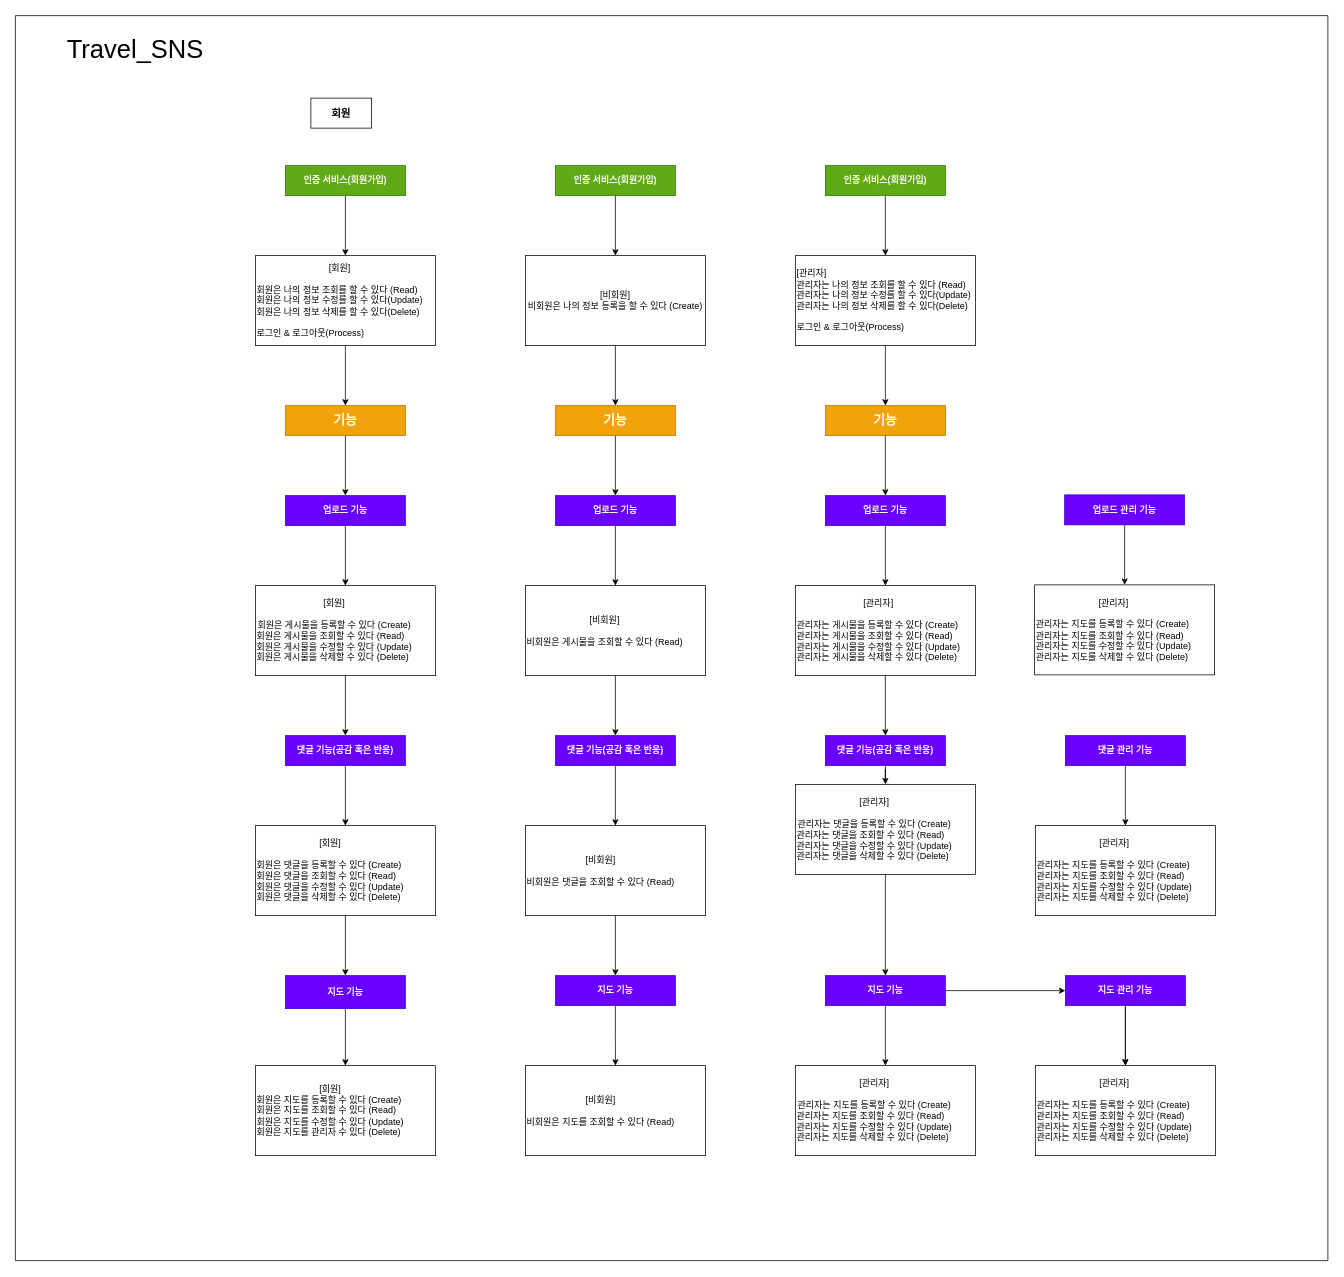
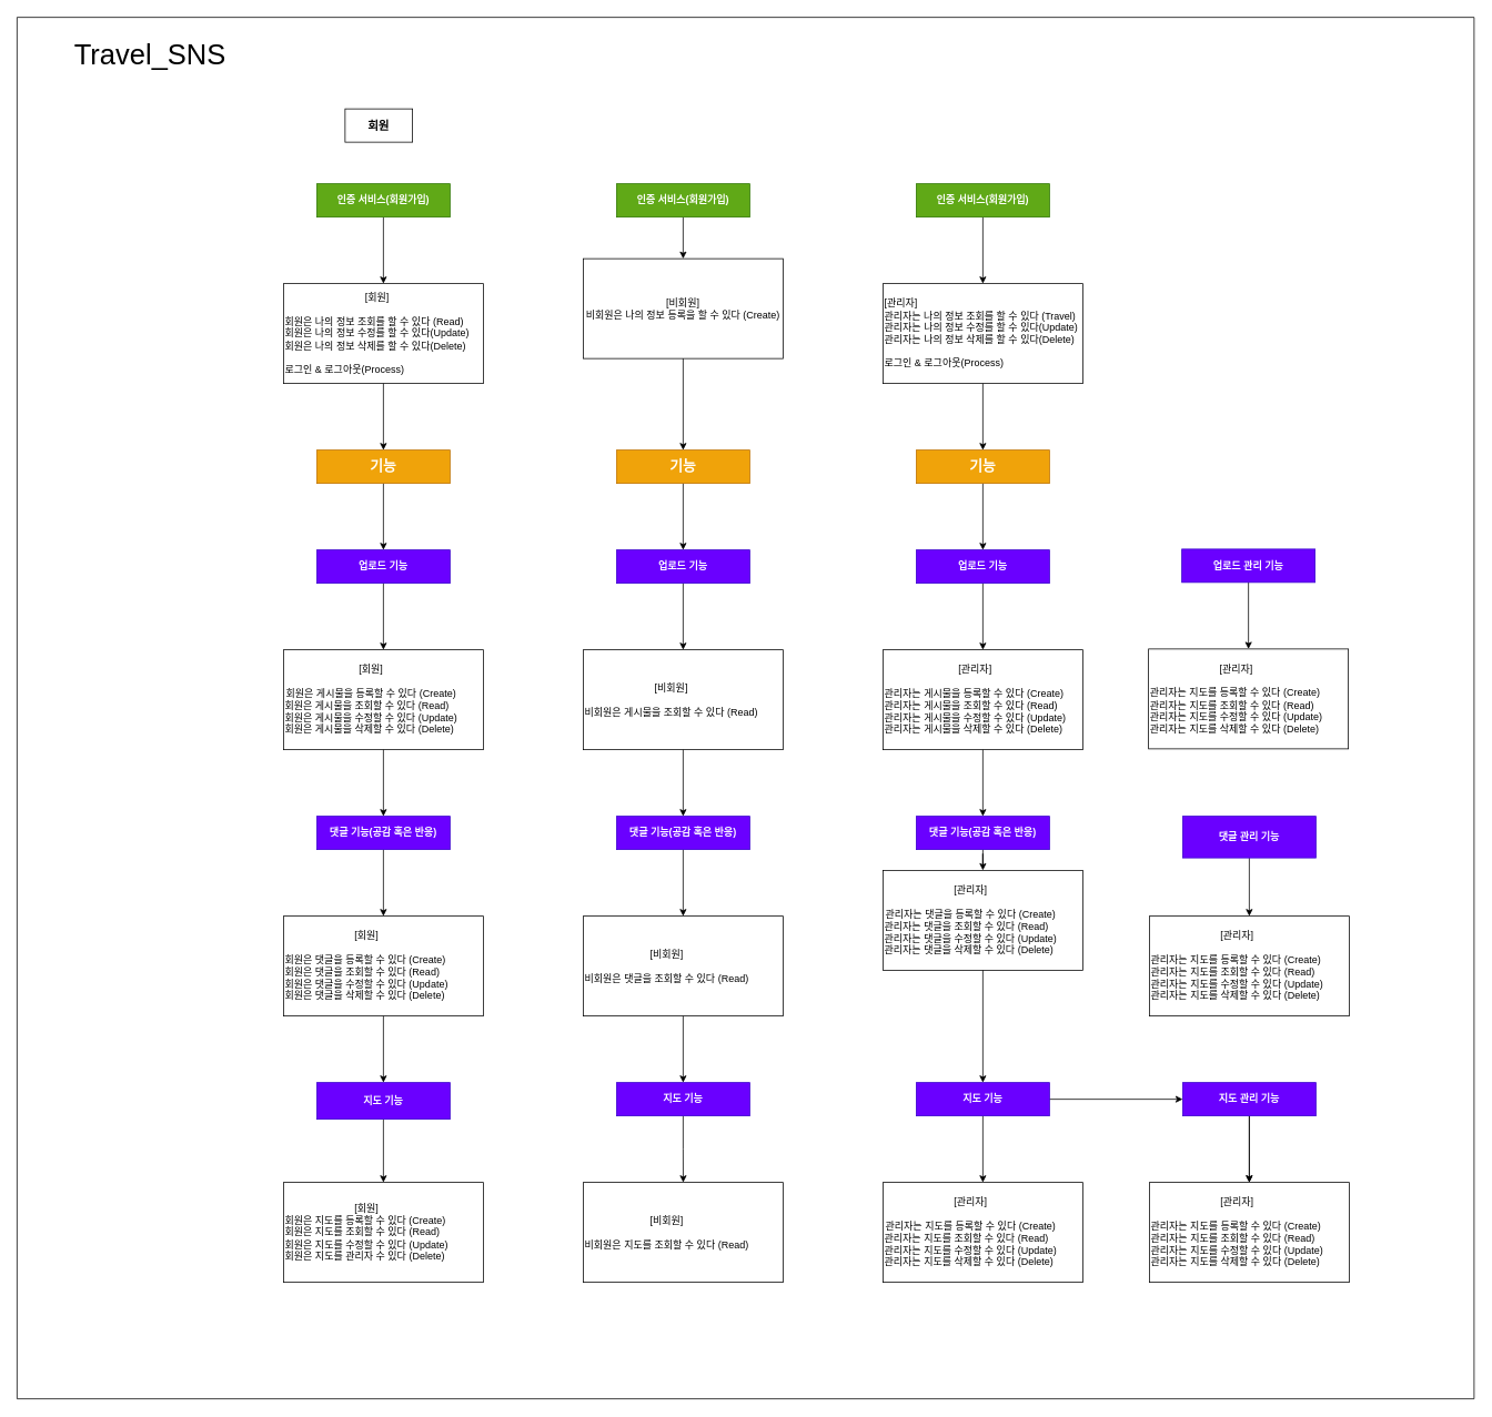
- <mxCell id="39" value="&lt;div&gt;&lt;span style=&quot;background-color: transparent; color: light-dark(rgb(0, 0, 0), rgb(255, 255, 255));&quot;&gt;[비&lt;/span&gt;&lt;span style=&quot;background-color: transparent; color: light-dark(rgb(0, 0, 0), rgb(255, 255, 255));&quot;&gt;회원]&lt;/span&gt;&lt;/div&gt;&lt;div&gt;비회원은 나의 정보 등록을 할 수 있다 (Create)&lt;/div&gt;" style="text;html=1;align=center;verticalAlign=middle;whiteSpace=wrap;rounded=0;strokeColor=default;shadow=0;swimlaneLine=1;" parent="2" vertex="1"><mxGeometry x="680" y="320" width="240" height="120" as="geometry" /></mxCell>
+ <mxCell id="39" value="&lt;div&gt;&lt;span style=&quot;background-color: transparent; color: light-dark(rgb(0, 0, 0), rgb(255, 255, 255));&quot;&gt;[비&lt;/span&gt;&lt;span style=&quot;background-color: transparent; color: light-dark(rgb(0, 0, 0), rgb(255, 255, 255));&quot;&gt;회원]&lt;/span&gt;&lt;/div&gt;&lt;div&gt;비회원은 나의 정보 등록을 할 수 있다 (Create)&lt;/div&gt;" style="text;html=1;align=center;verticalAlign=middle;whiteSpace=wrap;rounded=0;strokeColor=default;shadow=0;swimlaneLine=1;" parent="2" vertex="1"><mxGeometry x="680" y="290" width="240" height="120" as="geometry" /></mxCell>
- <mxCell id="41" value="&lt;div&gt;&lt;span style=&quot;&quot;&gt;[관리자]&lt;/span&gt;&lt;/div&gt;&lt;div&gt;&lt;span style=&quot;&quot;&gt;관리자는 나의 정보 조회를 할 수 있다 (Read)&lt;/span&gt;&lt;br style=&quot;&quot;&gt;관리자는&lt;span style=&quot;&quot;&gt;&amp;nbsp;나의 정보 수정를 할 수 있다(Update)&lt;/span&gt;&lt;br style=&quot;&quot;&gt;관리자는&lt;span style=&quot;&quot;&gt;&amp;nbsp;나의 정보 삭제를 할 수 있다(Delete)&lt;/span&gt;&lt;br style=&quot;&quot;&gt;&lt;br style=&quot;&quot;&gt;&lt;span style=&quot;&quot;&gt;로그인 &amp;amp; 로그아웃(Process)&lt;/span&gt;&lt;/div&gt;" style="text;html=1;align=left;verticalAlign=middle;whiteSpace=wrap;rounded=0;strokeColor=default;shadow=0;swimlaneLine=1;" parent="2" vertex="1"><mxGeometry x="1040" y="320" width="240" height="120" as="geometry" /></mxCell>
+ <mxCell id="41" value="&lt;div&gt;&lt;span style=&quot;&quot;&gt;[관리자]&lt;/span&gt;&lt;/div&gt;&lt;div&gt;&lt;span style=&quot;&quot;&gt;관리자는 나의 정보 조회를 할 수 있다 (Travel)&lt;/span&gt;&lt;br style=&quot;&quot;&gt;관리자는&lt;span style=&quot;&quot;&gt;&amp;nbsp;나의 정보 수정를 할 수 있다(Update)&lt;/span&gt;&lt;br style=&quot;&quot;&gt;관리자는&lt;span style=&quot;&quot;&gt;&amp;nbsp;나의 정보 삭제를 할 수 있다(Delete)&lt;/span&gt;&lt;br style=&quot;&quot;&gt;&lt;br style=&quot;&quot;&gt;&lt;span style=&quot;&quot;&gt;로그인 &amp;amp; 로그아웃(Process)&lt;/span&gt;&lt;/div&gt;" style="text;html=1;align=left;verticalAlign=middle;whiteSpace=wrap;rounded=0;strokeColor=default;shadow=0;swimlaneLine=1;" parent="2" vertex="1"><mxGeometry x="1040" y="320" width="240" height="120" as="geometry" /></mxCell>
- <mxCell id="62" value="&lt;font&gt;댓글 관리 기능&lt;/font&gt;" style="text;html=1;align=center;verticalAlign=middle;whiteSpace=wrap;rounded=0;strokeColor=#3700CC;fillColor=#6a00ff;fontColor=#ffffff;fontStyle=1;shadow=0;swimlaneLine=1;" vertex="1" parent="1"><mxGeometry x="1420" y="980" width="160" height="40" as="geometry" /></mxCell>
+ <mxCell id="62" value="&lt;font&gt;댓글 관리 기능&lt;/font&gt;" style="text;html=1;align=center;verticalAlign=middle;whiteSpace=wrap;rounded=0;strokeColor=#3700CC;fillColor=#6a00ff;fontColor=#ffffff;fontStyle=1;shadow=0;swimlaneLine=1;" vertex="1" parent="1"><mxGeometry x="1420" y="980" width="160" height="50" as="geometry" /></mxCell>
